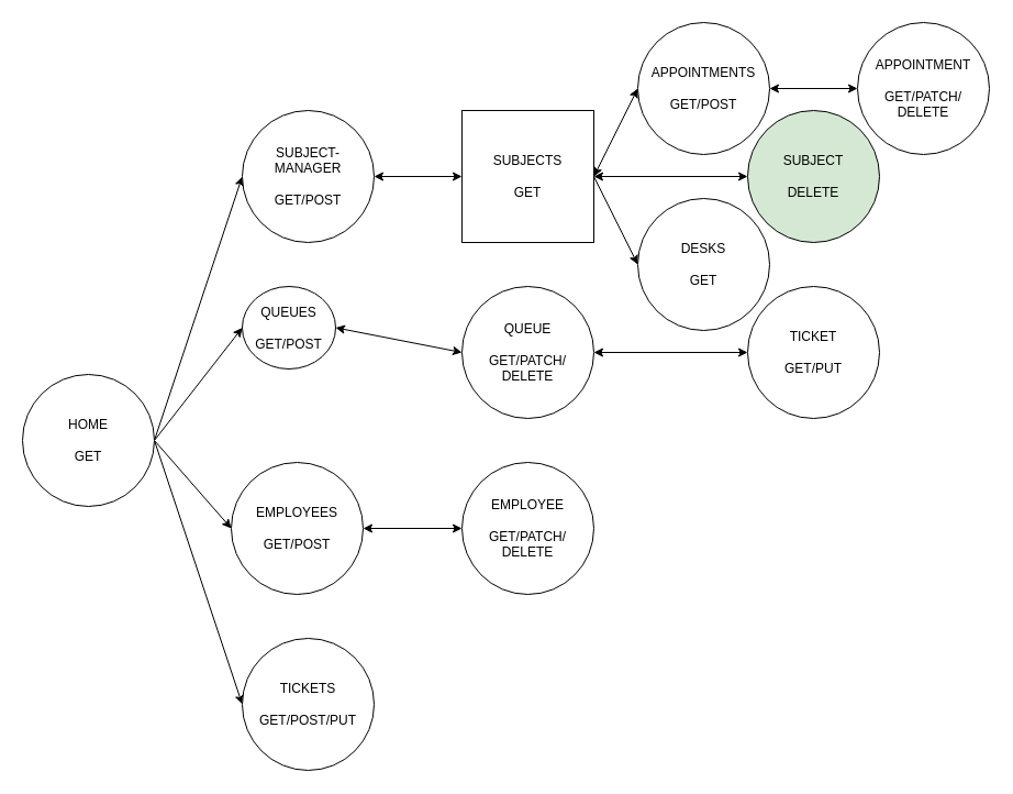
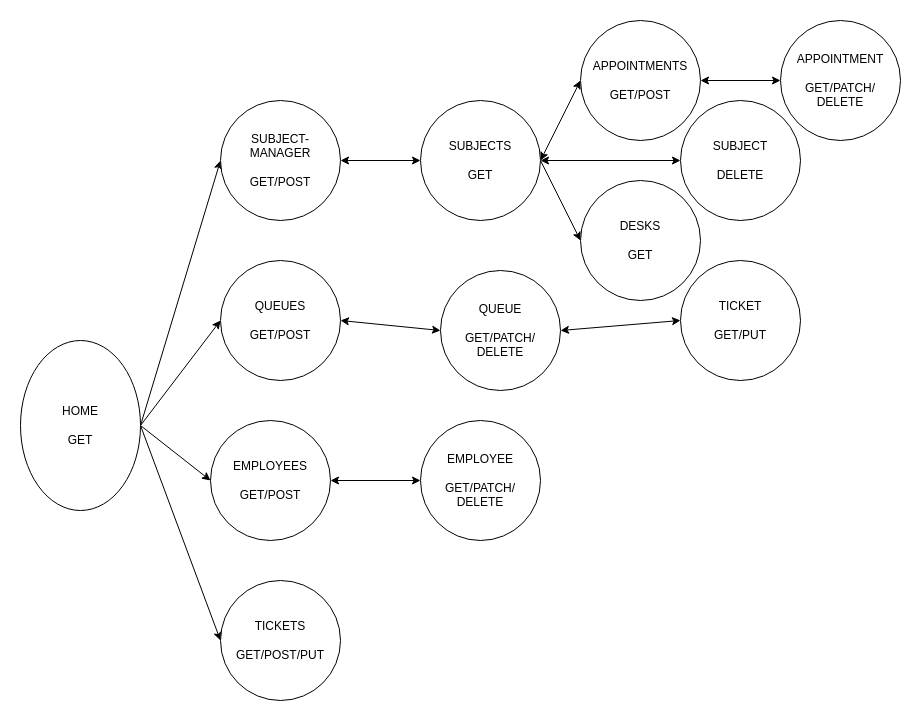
- <mxCell id="26" value="SUBJECTS&lt;br&gt;&lt;br&gt;GET" style="whiteSpace=wrap;html=1;aspect=fixed;rounded=0;" parent="1" vertex="1"><mxGeometry x="420" y="100" width="120" height="120" as="geometry" /></mxCell>
+ <mxCell id="26" value="SUBJECTS&lt;br&gt;&lt;br&gt;GET" style="ellipse;whiteSpace=wrap;html=1;aspect=fixed;" parent="1" vertex="1"><mxGeometry x="420" y="100" width="120" height="120" as="geometry" /></mxCell>
- <mxCell id="17" value="SUBJECT&lt;br&gt;&lt;br&gt;DELETE" style="ellipse;whiteSpace=wrap;html=1;aspect=fixed;fillColor=#d5e8d4;" parent="1" vertex="1"><mxGeometry x="680" y="100" width="120" height="120" as="geometry" /></mxCell>
+ <mxCell id="17" value="SUBJECT&lt;br&gt;&lt;br&gt;DELETE" style="ellipse;whiteSpace=wrap;html=1;aspect=fixed;" parent="1" vertex="1"><mxGeometry x="680" y="100" width="120" height="120" as="geometry" /></mxCell>
- <mxCell id="12" value="QUEUES&lt;br&gt;&lt;br&gt;GET/POST" style="ellipse;whiteSpace=wrap;html=1;aspect=fixed;" parent="1" vertex="1"><mxGeometry x="220" y="260" width="85" height="75" as="geometry" /></mxCell>
+ <mxCell id="12" value="QUEUES&lt;br&gt;&lt;br&gt;GET/POST" style="ellipse;whiteSpace=wrap;html=1;aspect=fixed;" parent="1" vertex="1"><mxGeometry x="220" y="260" width="120" height="120" as="geometry" /></mxCell>
- <mxCell id="19" value="QUEUE&lt;br&gt;&lt;br&gt;GET/PATCH/&lt;br&gt;DELETE" style="ellipse;whiteSpace=wrap;html=1;aspect=fixed;" parent="1" vertex="1"><mxGeometry x="420" y="260" width="120" height="120" as="geometry" /></mxCell>
+ <mxCell id="19" value="QUEUE&lt;br&gt;&lt;br&gt;GET/PATCH/&lt;br&gt;DELETE" style="ellipse;whiteSpace=wrap;html=1;aspect=fixed;" parent="1" vertex="1"><mxGeometry x="440" y="270" width="120" height="120" as="geometry" /></mxCell>
- <mxCell id="6" value="HOME&lt;br&gt;&lt;br&gt;GET" style="ellipse;whiteSpace=wrap;html=1;aspect=fixed;" parent="1" vertex="1"><mxGeometry x="20" y="340" width="120" height="120" as="geometry" /></mxCell>
+ <mxCell id="6" value="HOME&lt;br&gt;&lt;br&gt;GET" style="ellipse;whiteSpace=wrap;html=1;aspect=fixed;" parent="1" vertex="1"><mxGeometry x="20" y="340" width="120" height="170" as="geometry" /></mxCell>
